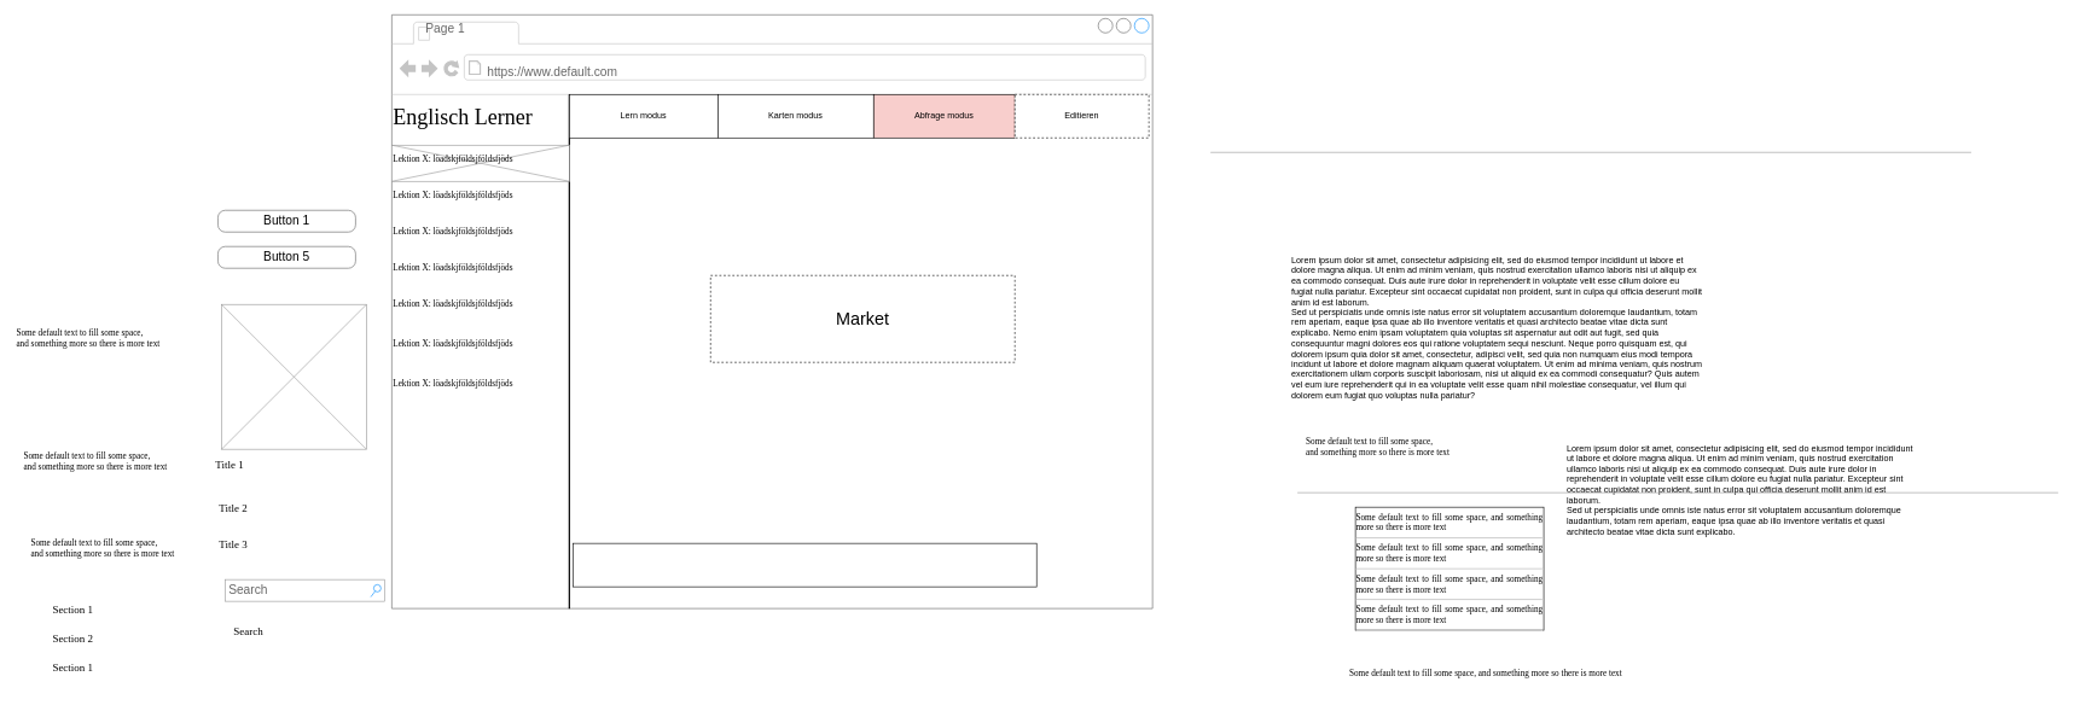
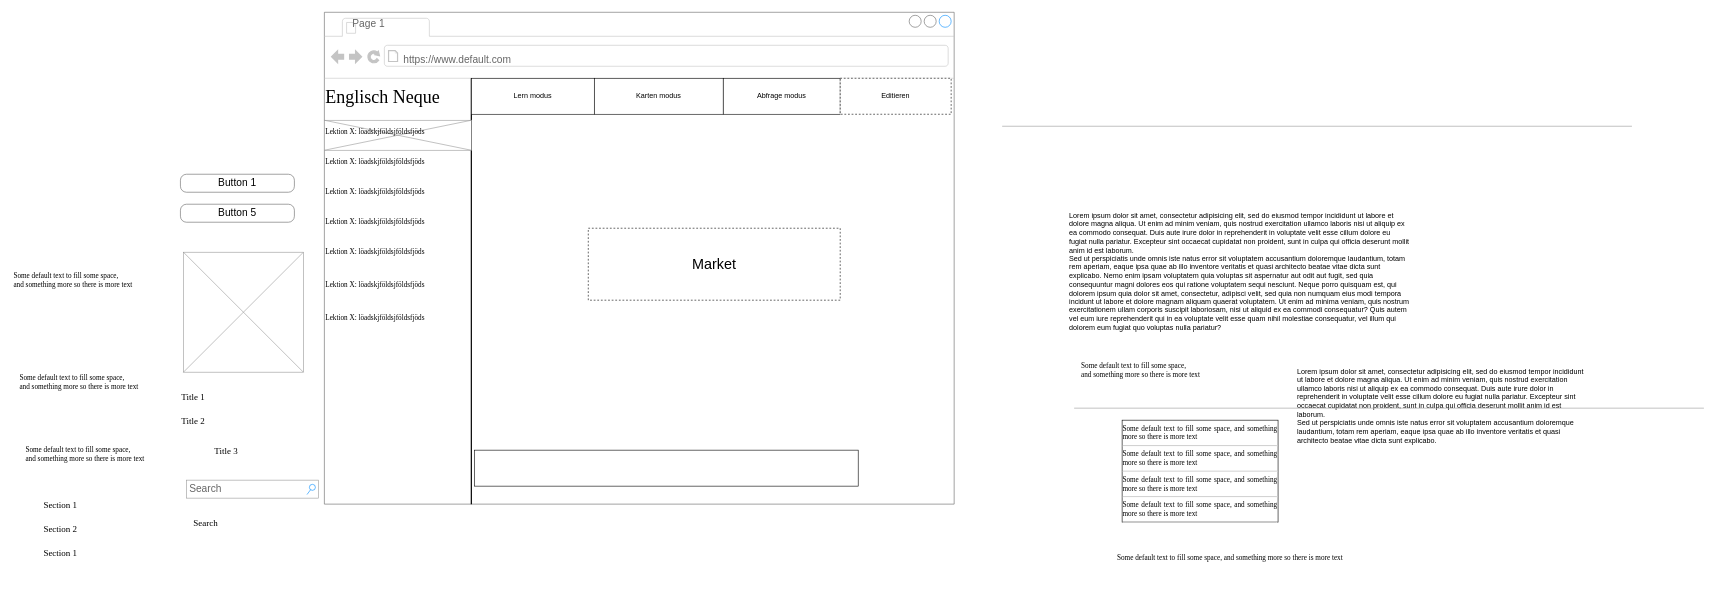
- <mxCell id="38" value="Abfrage modus" style="rounded=0;whiteSpace=wrap;html=1;fillColor=#f8cecc;" vertex="1" parent="23"><mxGeometry x="665" y="110" width="195" height="60" as="geometry" /></mxCell>
+ <mxCell id="38" value="Abfrage modus" style="rounded=0;whiteSpace=wrap;html=1;" vertex="1" parent="23"><mxGeometry x="665" y="110" width="195" height="60" as="geometry" /></mxCell>
- <mxCell id="26" value="Englisch Lerner" style="text;html=1;points=[];align=left;verticalAlign=top;spacingTop=-4;fontSize=30;fontFamily=Verdana" vertex="1" parent="23"><mxGeometry y="120" width="340" height="50" as="geometry" /></mxCell>
+ <mxCell id="26" value="Englisch Neque" style="text;html=1;points=[];align=left;verticalAlign=top;spacingTop=-4;fontSize=30;fontFamily=Verdana" vertex="1" parent="23"><mxGeometry y="120" width="340" height="50" as="geometry" /></mxCell>
- <mxCell id="10" value="Title 1" style="text;html=1;points=[];align=left;verticalAlign=top;spacingTop=-4;fontSize=15;fontFamily=Verdana" vertex="1" parent="1"><mxGeometry x="295" y="630" width="170" height="30" as="geometry" /></mxCell>
+ <mxCell id="10" value="Title 1" style="text;html=1;points=[];align=left;verticalAlign=top;spacingTop=-4;fontSize=15;fontFamily=Verdana" vertex="1" parent="1"><mxGeometry x="300" y="650" width="170" height="30" as="geometry" /></mxCell>
- <mxCell id="11" value="Title 3" style="text;html=1;points=[];align=left;verticalAlign=top;spacingTop=-4;fontSize=15;fontFamily=Verdana" vertex="1" parent="1"><mxGeometry x="300" y="740" width="170" height="30" as="geometry" /></mxCell>
+ <mxCell id="11" value="Title 3" style="text;html=1;points=[];align=left;verticalAlign=top;spacingTop=-4;fontSize=15;fontFamily=Verdana" vertex="1" parent="1"><mxGeometry x="355" y="740" width="170" height="30" as="geometry" /></mxCell>
